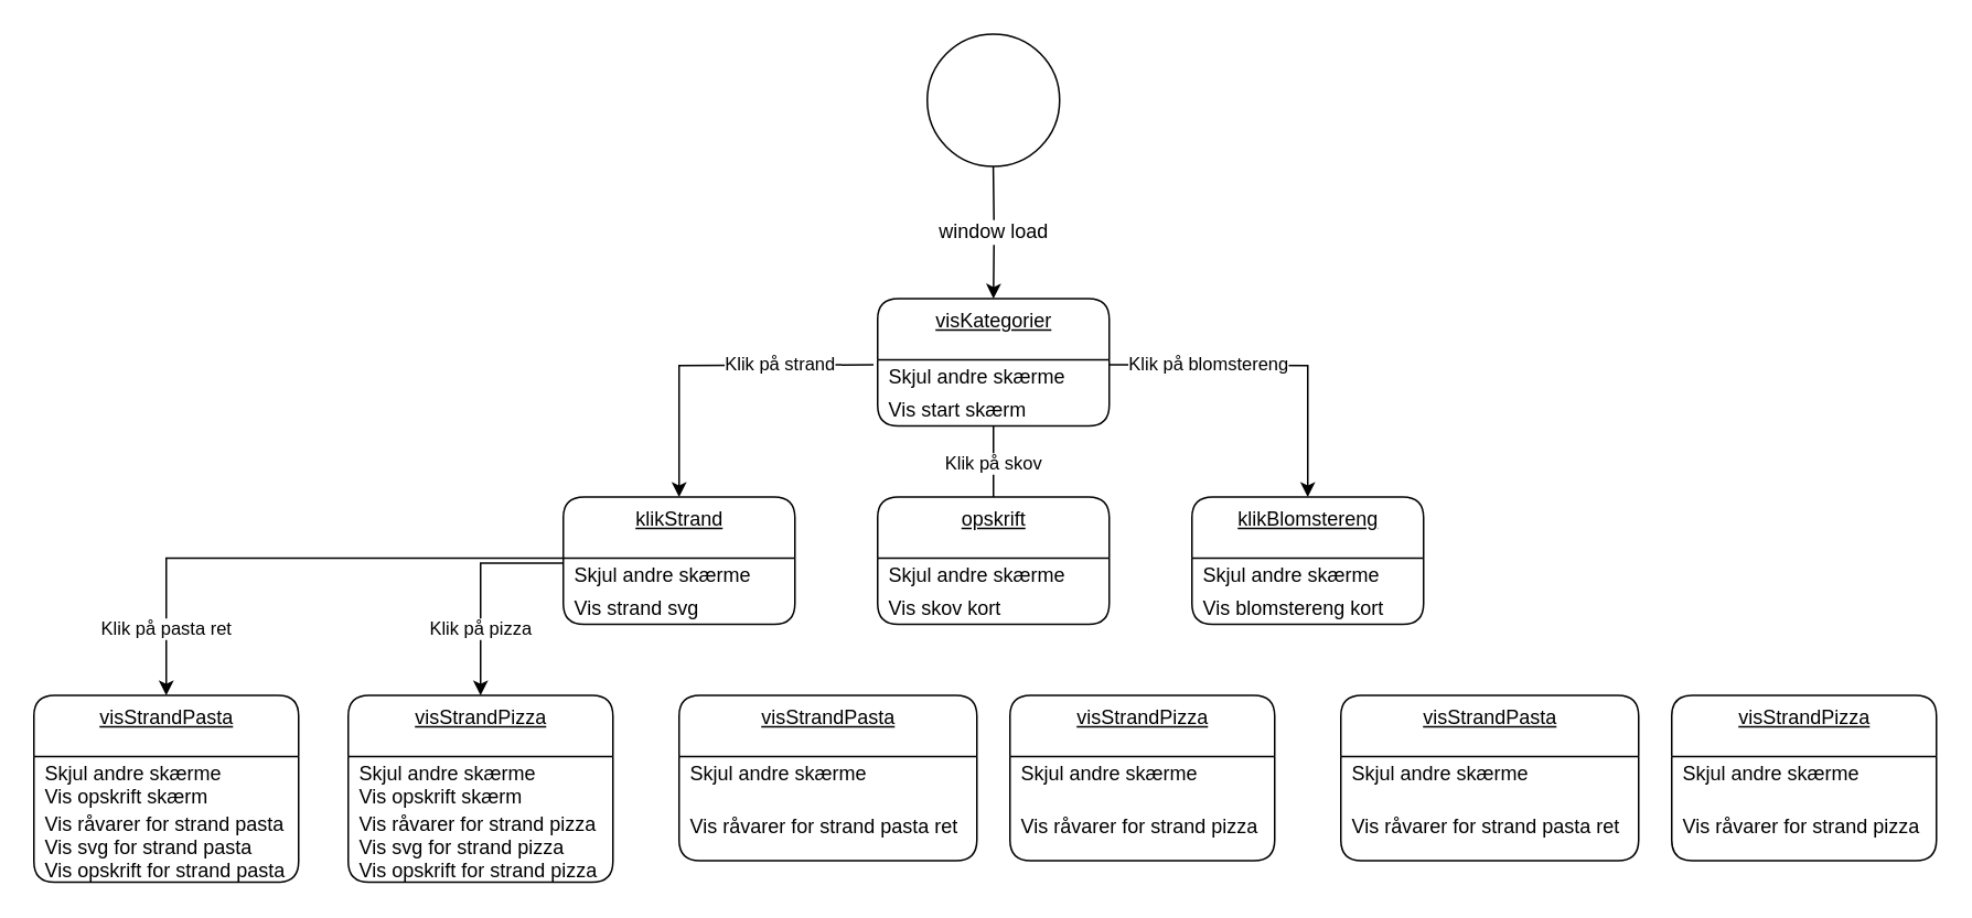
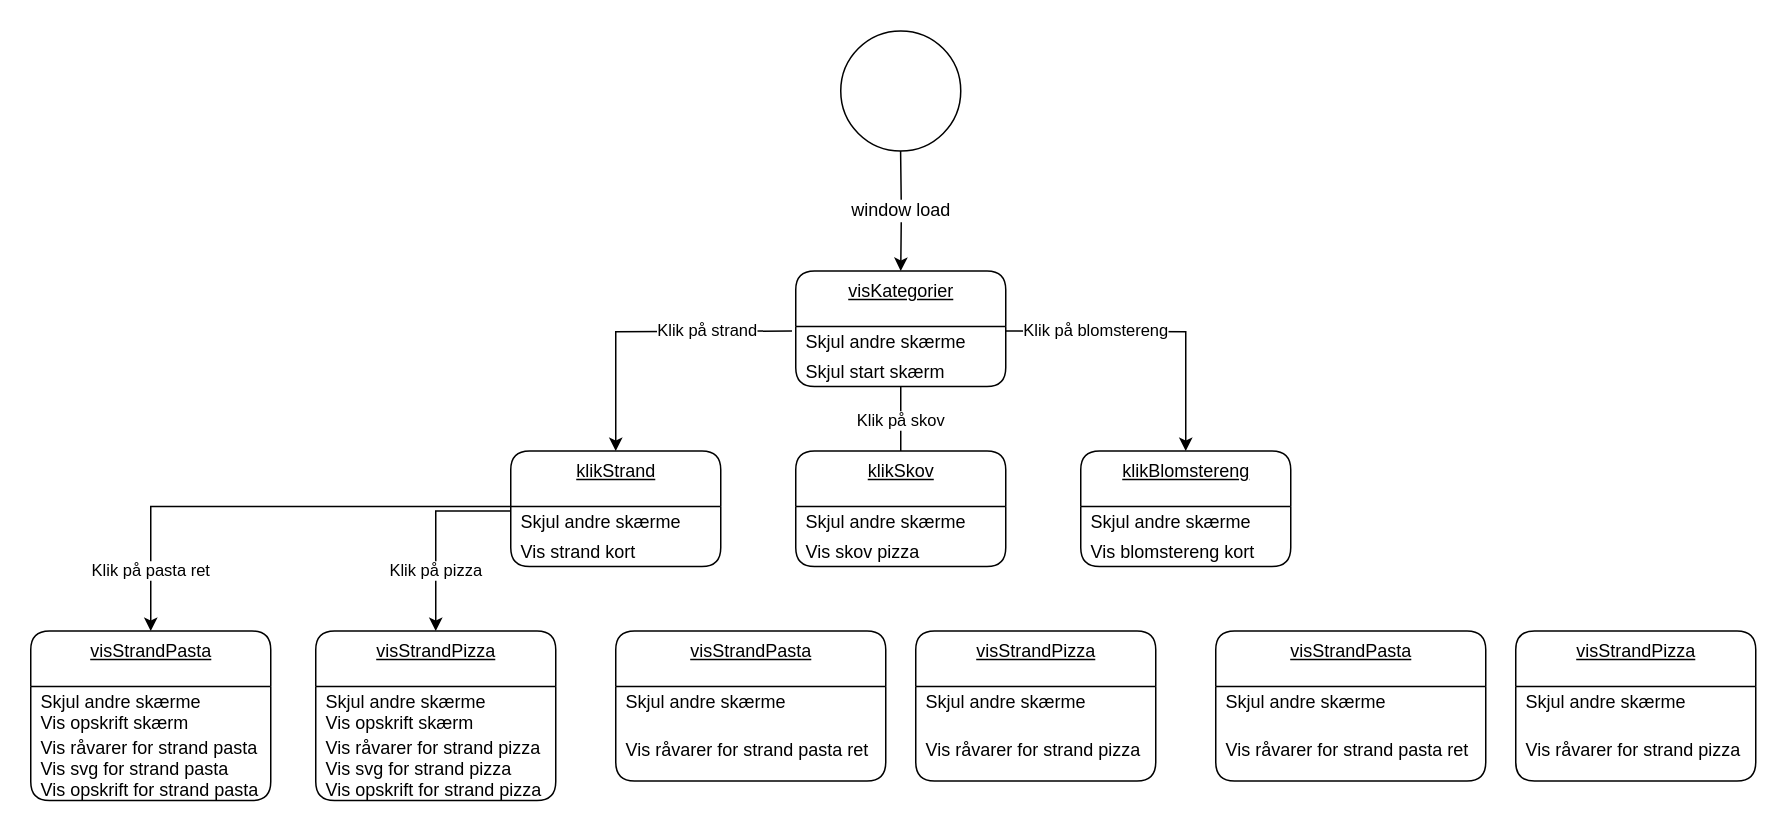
- <mxCell id="6" value="Vis start skærm" style="fillColor=none;strokeColor=none;align=left;verticalAlign=middle;spacingLeft=5;" vertex="1" parent="4"><mxGeometry y="57" width="140" height="20" as="geometry" /></mxCell>
+ <mxCell id="6" value="Skjul start skærm" style="fillColor=none;strokeColor=none;align=left;verticalAlign=middle;spacingLeft=5;" vertex="1" parent="4"><mxGeometry y="57" width="140" height="20" as="geometry" /></mxCell>
- <mxCell id="10" value="opskrift" style="swimlane;fontStyle=4;align=center;verticalAlign=top;childLayout=stackLayout;horizontal=1;startSize=37;horizontalStack=0;resizeParent=1;resizeParentMax=0;resizeLast=0;collapsible=0;marginBottom=0;html=1;rounded=1;absoluteArcSize=1;arcSize=25;" vertex="1" parent="1"><mxGeometry x="530" y="300" width="140" height="77" as="geometry" /></mxCell>
+ <mxCell id="10" value="klikSkov" style="swimlane;fontStyle=4;align=center;verticalAlign=top;childLayout=stackLayout;horizontal=1;startSize=37;horizontalStack=0;resizeParent=1;resizeParentMax=0;resizeLast=0;collapsible=0;marginBottom=0;html=1;rounded=1;absoluteArcSize=1;arcSize=25;" vertex="1" parent="1"><mxGeometry x="530" y="300" width="140" height="77" as="geometry" /></mxCell>
- <mxCell id="9" value="Vis strand svg" style="fillColor=none;strokeColor=none;align=left;verticalAlign=middle;spacingLeft=5;" vertex="1" parent="7"><mxGeometry y="57" width="140" height="20" as="geometry" /></mxCell>
+ <mxCell id="9" value="Vis strand kort" style="fillColor=none;strokeColor=none;align=left;verticalAlign=middle;spacingLeft=5;" vertex="1" parent="7"><mxGeometry y="57" width="140" height="20" as="geometry" /></mxCell>
- <mxCell id="12" value="Vis skov kort" style="fillColor=none;strokeColor=none;align=left;verticalAlign=middle;spacingLeft=5;" vertex="1" parent="10"><mxGeometry y="57" width="140" height="20" as="geometry" /></mxCell>
+ <mxCell id="12" value="Vis skov pizza" style="fillColor=none;strokeColor=none;align=left;verticalAlign=middle;spacingLeft=5;" vertex="1" parent="10"><mxGeometry y="57" width="140" height="20" as="geometry" /></mxCell>
